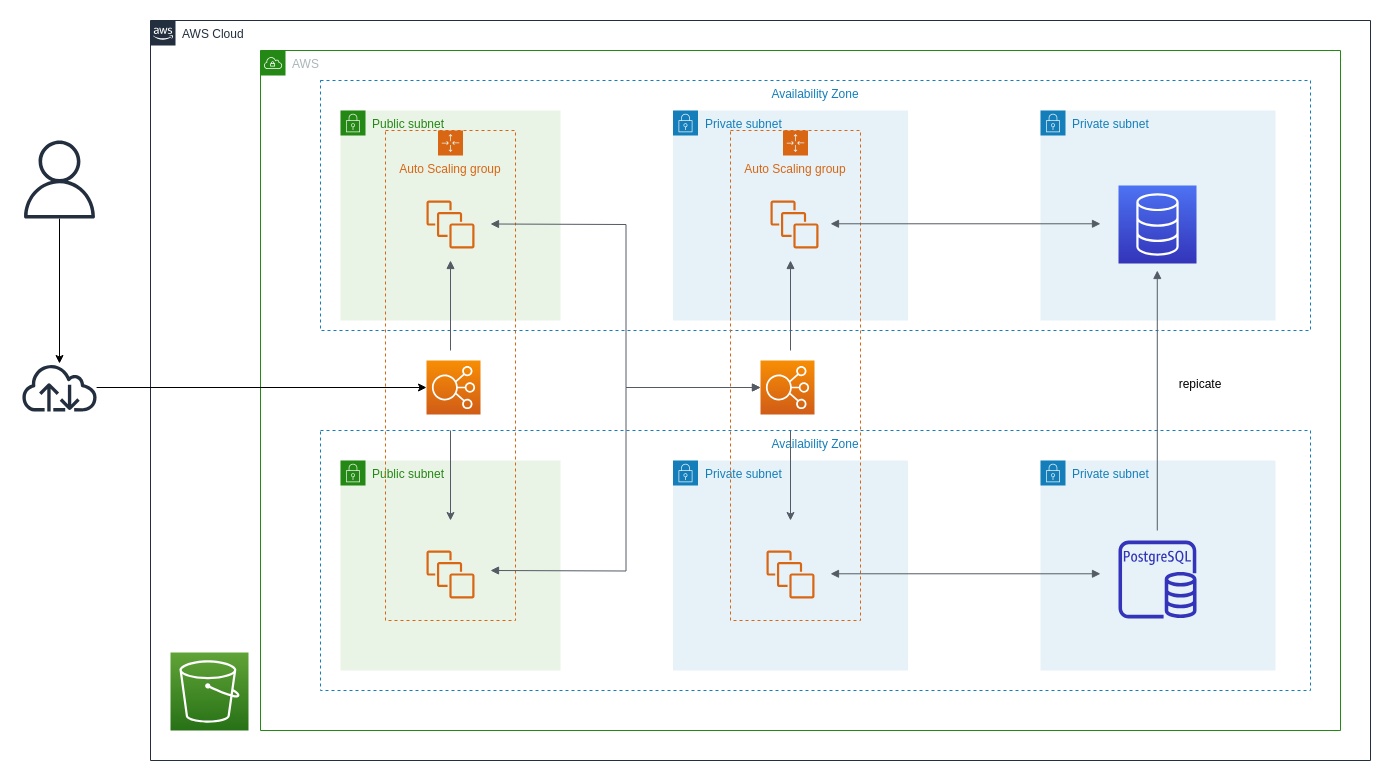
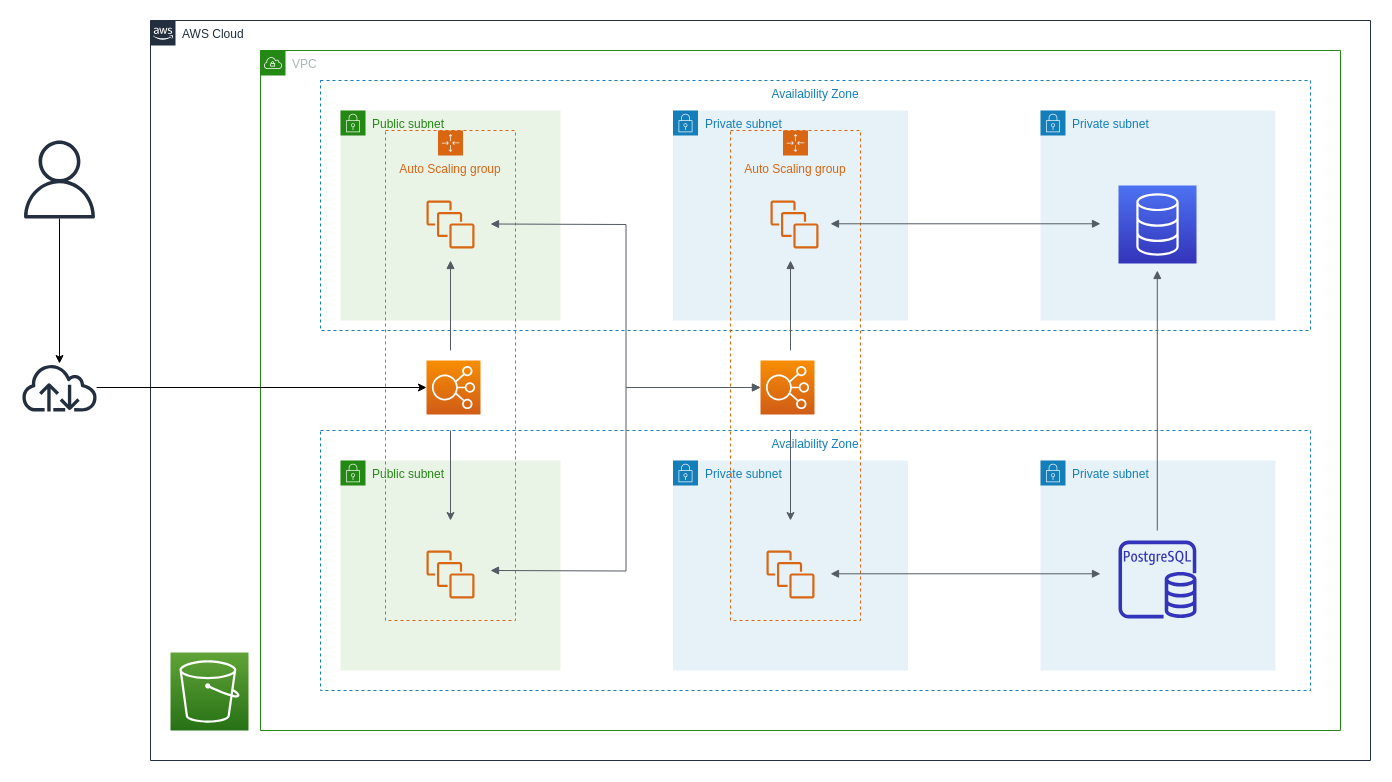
- <mxCell id="3" value="AWS" style="points=[[0,0],[0.25,0],[0.5,0],[0.75,0],[1,0],[1,0.25],[1,0.5],[1,0.75],[1,1],[0.75,1],[0.5,1],[0.25,1],[0,1],[0,0.75],[0,0.5],[0,0.25]];outlineConnect=0;gradientColor=none;html=1;whiteSpace=wrap;fontSize=12;fontStyle=0;shape=mxgraph.aws4.group;grIcon=mxgraph.aws4.group_vpc;strokeColor=#248814;fillColor=none;verticalAlign=top;align=left;spacingLeft=30;fontColor=#AAB7B8;dashed=0;" vertex="1" parent="1"><mxGeometry x="260" y="50" width="1080" height="680" as="geometry" /></mxCell>
+ <mxCell id="3" value="VPC" style="points=[[0,0],[0.25,0],[0.5,0],[0.75,0],[1,0],[1,0.25],[1,0.5],[1,0.75],[1,1],[0.75,1],[0.5,1],[0.25,1],[0,1],[0,0.75],[0,0.5],[0,0.25]];outlineConnect=0;gradientColor=none;html=1;whiteSpace=wrap;fontSize=12;fontStyle=0;shape=mxgraph.aws4.group;grIcon=mxgraph.aws4.group_vpc;strokeColor=#248814;fillColor=none;verticalAlign=top;align=left;spacingLeft=30;fontColor=#AAB7B8;dashed=0;" vertex="1" parent="1"><mxGeometry x="260" y="50" width="1080" height="680" as="geometry" /></mxCell>
- <mxCell id="38" value="repicate" style="text;html=1;strokeColor=none;fillColor=none;align=center;verticalAlign=middle;whiteSpace=wrap;rounded=0;" vertex="1" parent="29"><mxGeometry x="1180" y="374" width="40" height="20" as="geometry" /></mxCell>
